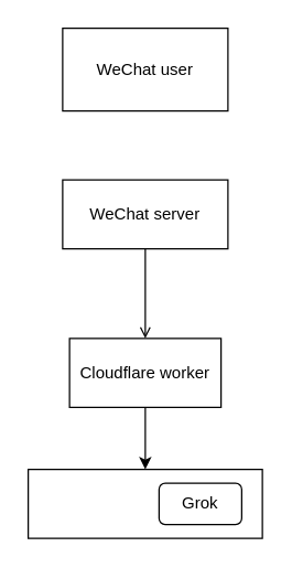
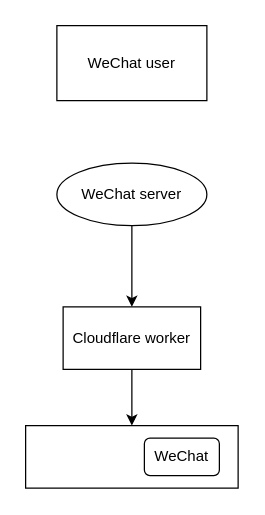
- <mxCell id="5" value="WeChat server" style="rounded=0;whiteSpace=wrap;html=1;" vertex="1" parent="1"><mxGeometry x="45" y="130" width="120" height="50" as="geometry" /></mxCell>
+ <mxCell id="5" value="WeChat server" style="ellipse;whiteSpace=wrap;html=1;" vertex="1" parent="1"><mxGeometry x="45" y="130" width="120" height="50" as="geometry" /></mxCell>
- <mxCell id="4" style="edgeStyle=orthogonalEdgeStyle;rounded=0;orthogonalLoop=1;jettySize=auto;html=1;exitX=0.5;exitY=1;exitDx=0;exitDy=0;endArrow=open;" edge="1" parent="1" source="5" target="3"><mxGeometry relative="1" as="geometry"><mxPoint x="115" y="240" as="targetPoint" /></mxGeometry></mxCell>
+ <mxCell id="4" style="edgeStyle=orthogonalEdgeStyle;rounded=0;orthogonalLoop=1;jettySize=auto;html=1;exitX=0.5;exitY=1;exitDx=0;exitDy=0;" edge="1" parent="1" source="5" target="3"><mxGeometry relative="1" as="geometry"><mxPoint x="115" y="240" as="targetPoint" /></mxGeometry></mxCell>
- <mxCell id="8" value="Grok" style="rounded=1;whiteSpace=wrap;html=1;" vertex="1" parent="1"><mxGeometry x="115" y="350" width="60" height="30" as="geometry" /></mxCell>
+ <mxCell id="8" value="WeChat" style="rounded=1;whiteSpace=wrap;html=1;" vertex="1" parent="1"><mxGeometry x="115" y="350" width="60" height="30" as="geometry" /></mxCell>
